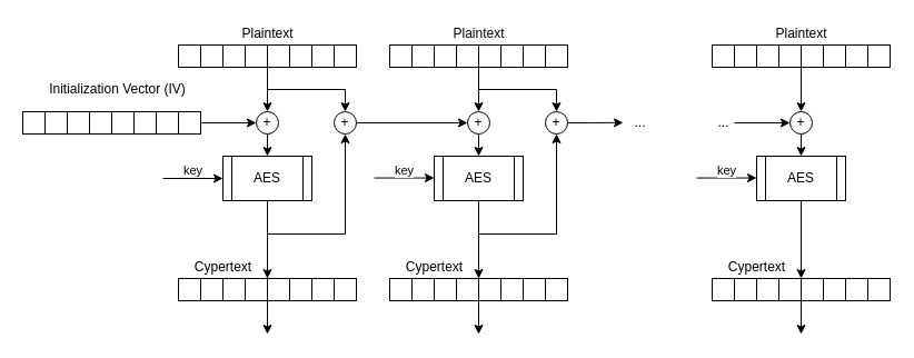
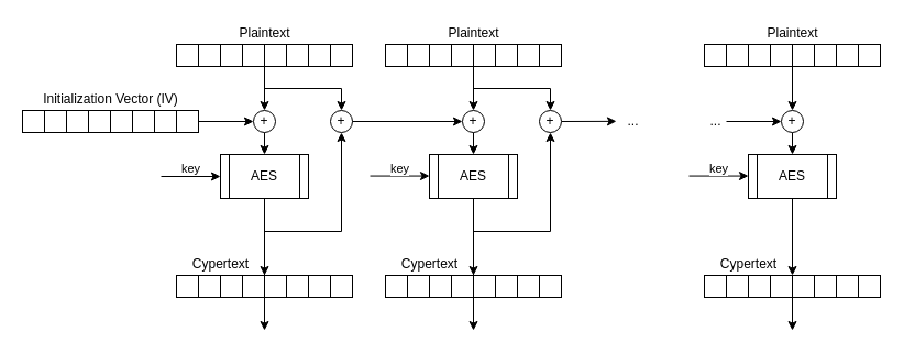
- <mxCell id="24" value="Initialization Vector (IV)" style="text;html=1;resizable=0;autosize=1;align=center;verticalAlign=middle;points=[];fillColor=none;strokeColor=none;rounded=0;" parent="1" vertex="1"><mxGeometry x="35" y="70" width="140" height="20" as="geometry" /></mxCell>
+ <mxCell id="24" value="Initialization Vector (IV)" style="text;html=1;resizable=0;autosize=1;align=center;verticalAlign=middle;points=[];fillColor=none;strokeColor=none;rounded=0;" parent="1" vertex="1"><mxGeometry x="30" y="80" width="140" height="20" as="geometry" /></mxCell>
